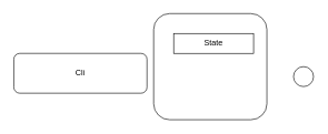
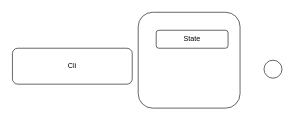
- <mxCell id="4" value="State" style="whiteSpace=wrap;html=1;rounded=0;" vertex="1" parent="1"><mxGeometry x="260" y="50" width="120" height="30" as="geometry" /></mxCell>
+ <mxCell id="4" value="State" style="rounded=1;whiteSpace=wrap;html=1;" vertex="1" parent="1"><mxGeometry x="260" y="50" width="120" height="30" as="geometry" /></mxCell>
